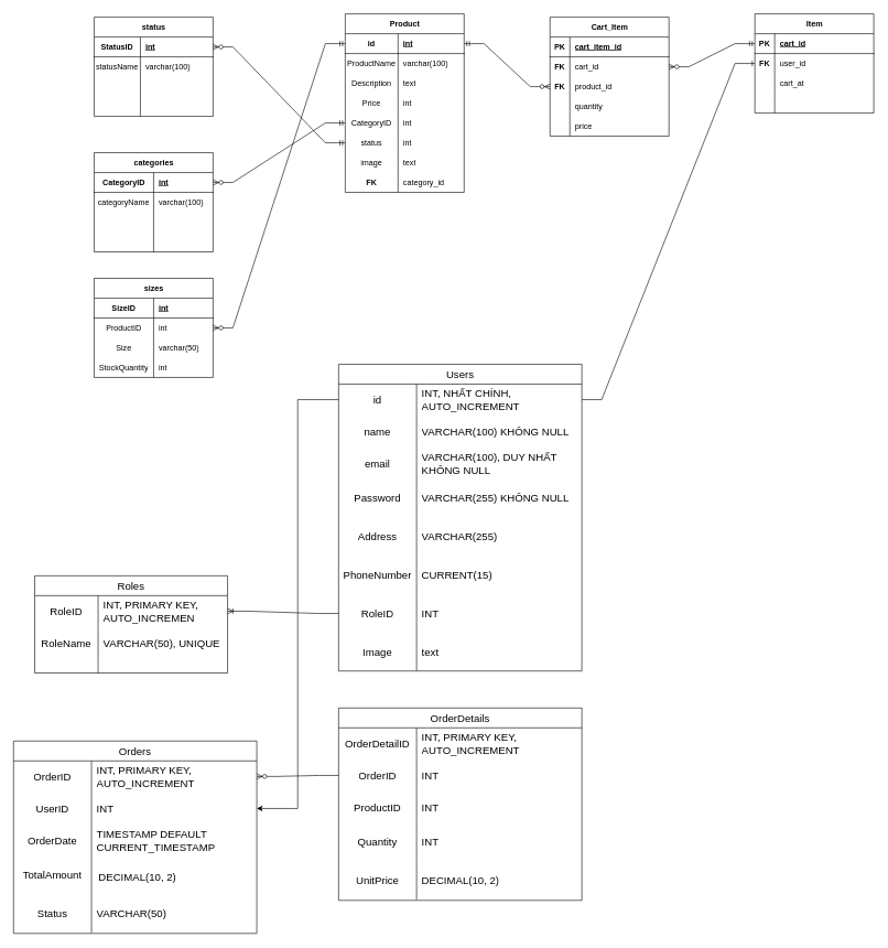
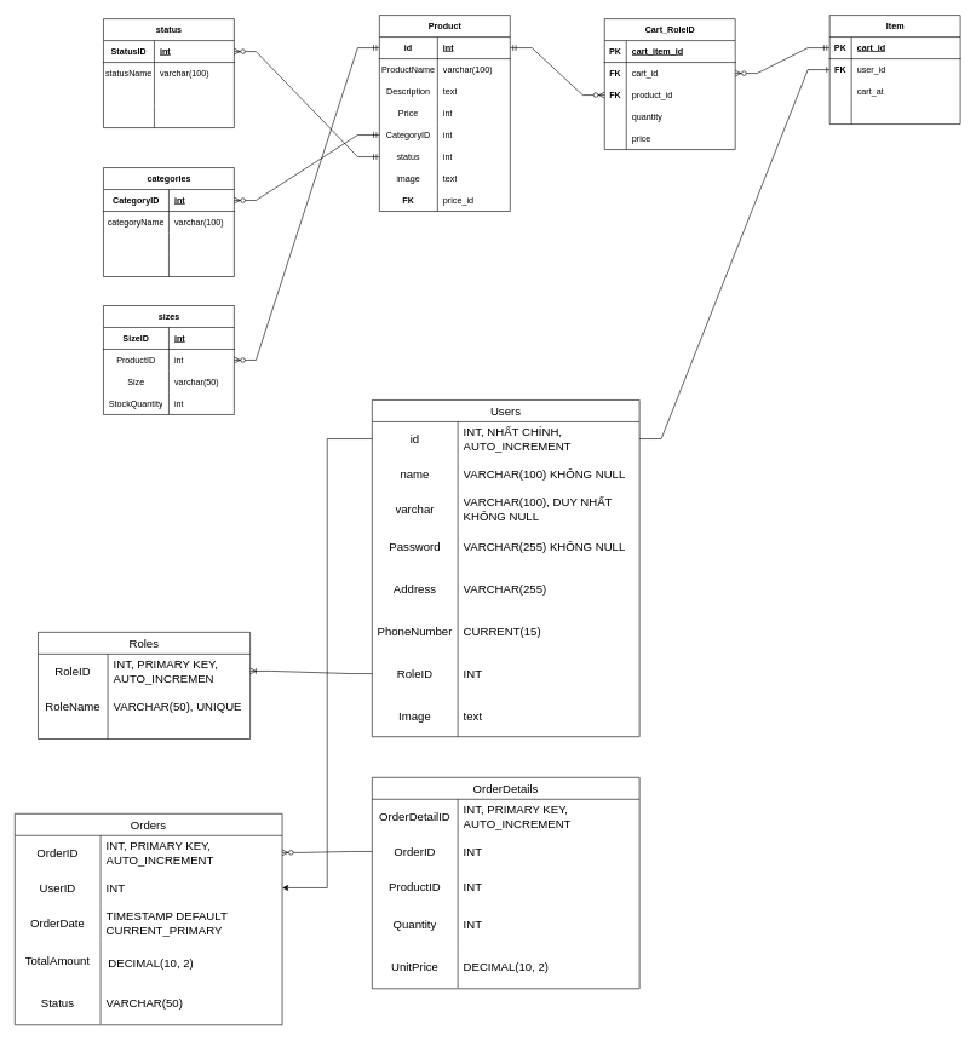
- <mxCell id="137" value="Cart_Item" style="shape=table;startSize=30;container=1;collapsible=1;childLayout=tableLayout;fixedRows=1;rowLines=0;fontStyle=1;align=center;resizeLast=1;html=1;" parent="1" vertex="1"><mxGeometry x="832" y="25" width="180" height="180" as="geometry" /></mxCell>
+ <mxCell id="137" value="Cart_RoleID" style="shape=table;startSize=30;container=1;collapsible=1;childLayout=tableLayout;fixedRows=1;rowLines=0;fontStyle=1;align=center;resizeLast=1;html=1;" parent="1" vertex="1"><mxGeometry x="832" y="25" width="180" height="180" as="geometry" /></mxCell>
- <mxCell id="95" value="category_id" style="shape=partialRectangle;connectable=0;fillColor=none;top=0;left=0;bottom=0;right=0;align=left;spacingLeft=6;overflow=hidden;whiteSpace=wrap;html=1;" parent="93" vertex="1"><mxGeometry x="80" width="100" height="30" as="geometry"><mxRectangle width="100" height="30" as="alternateBounds" /></mxGeometry></mxCell>
+ <mxCell id="95" value="price_id" style="shape=partialRectangle;connectable=0;fillColor=none;top=0;left=0;bottom=0;right=0;align=left;spacingLeft=6;overflow=hidden;whiteSpace=wrap;html=1;" parent="93" vertex="1"><mxGeometry x="80" width="100" height="30" as="geometry"><mxRectangle width="100" height="30" as="alternateBounds" /></mxGeometry></mxCell>
- <mxCell id="20" value="email" style="shape=partialRectangle;html=1;whiteSpace=wrap;connectable=0;fillColor=none;top=0;left=0;bottom=0;right=0;overflow=hidden;strokeColor=inherit;fontSize=16;align=center;verticalAlign=middle;fontFamily=Helvetica;fontColor=default;fontStyle=0;resizable=1;" parent="19" vertex="1"><mxGeometry width="118" height="47" as="geometry"><mxRectangle width="118" height="47" as="alternateBounds" /></mxGeometry></mxCell>
+ <mxCell id="20" value="varchar" style="shape=partialRectangle;html=1;whiteSpace=wrap;connectable=0;fillColor=none;top=0;left=0;bottom=0;right=0;overflow=hidden;strokeColor=inherit;fontSize=16;align=center;verticalAlign=middle;fontFamily=Helvetica;fontColor=default;fontStyle=0;resizable=1;" parent="19" vertex="1"><mxGeometry width="118" height="47" as="geometry"><mxRectangle width="118" height="47" as="alternateBounds" /></mxGeometry></mxCell>
- <mxCell id="47" value="TIMESTAMP DEFAULT CURRENT_TIMESTAMP" style="shape=partialRectangle;html=1;whiteSpace=wrap;connectable=0;fillColor=none;top=0;left=0;bottom=0;right=0;align=left;spacingLeft=6;overflow=hidden;strokeColor=inherit;fontSize=16;verticalAlign=middle;fontFamily=Helvetica;fontColor=default;fontStyle=0;resizable=1;" parent="45" vertex="1"><mxGeometry x="118" width="250" height="47" as="geometry"><mxRectangle width="250" height="47" as="alternateBounds" /></mxGeometry></mxCell>
+ <mxCell id="47" value="TIMESTAMP DEFAULT CURRENT_PRIMARY" style="shape=partialRectangle;html=1;whiteSpace=wrap;connectable=0;fillColor=none;top=0;left=0;bottom=0;right=0;align=left;spacingLeft=6;overflow=hidden;strokeColor=inherit;fontSize=16;verticalAlign=middle;fontFamily=Helvetica;fontColor=default;fontStyle=0;resizable=1;" parent="45" vertex="1"><mxGeometry x="118" width="250" height="47" as="geometry"><mxRectangle width="250" height="47" as="alternateBounds" /></mxGeometry></mxCell>
